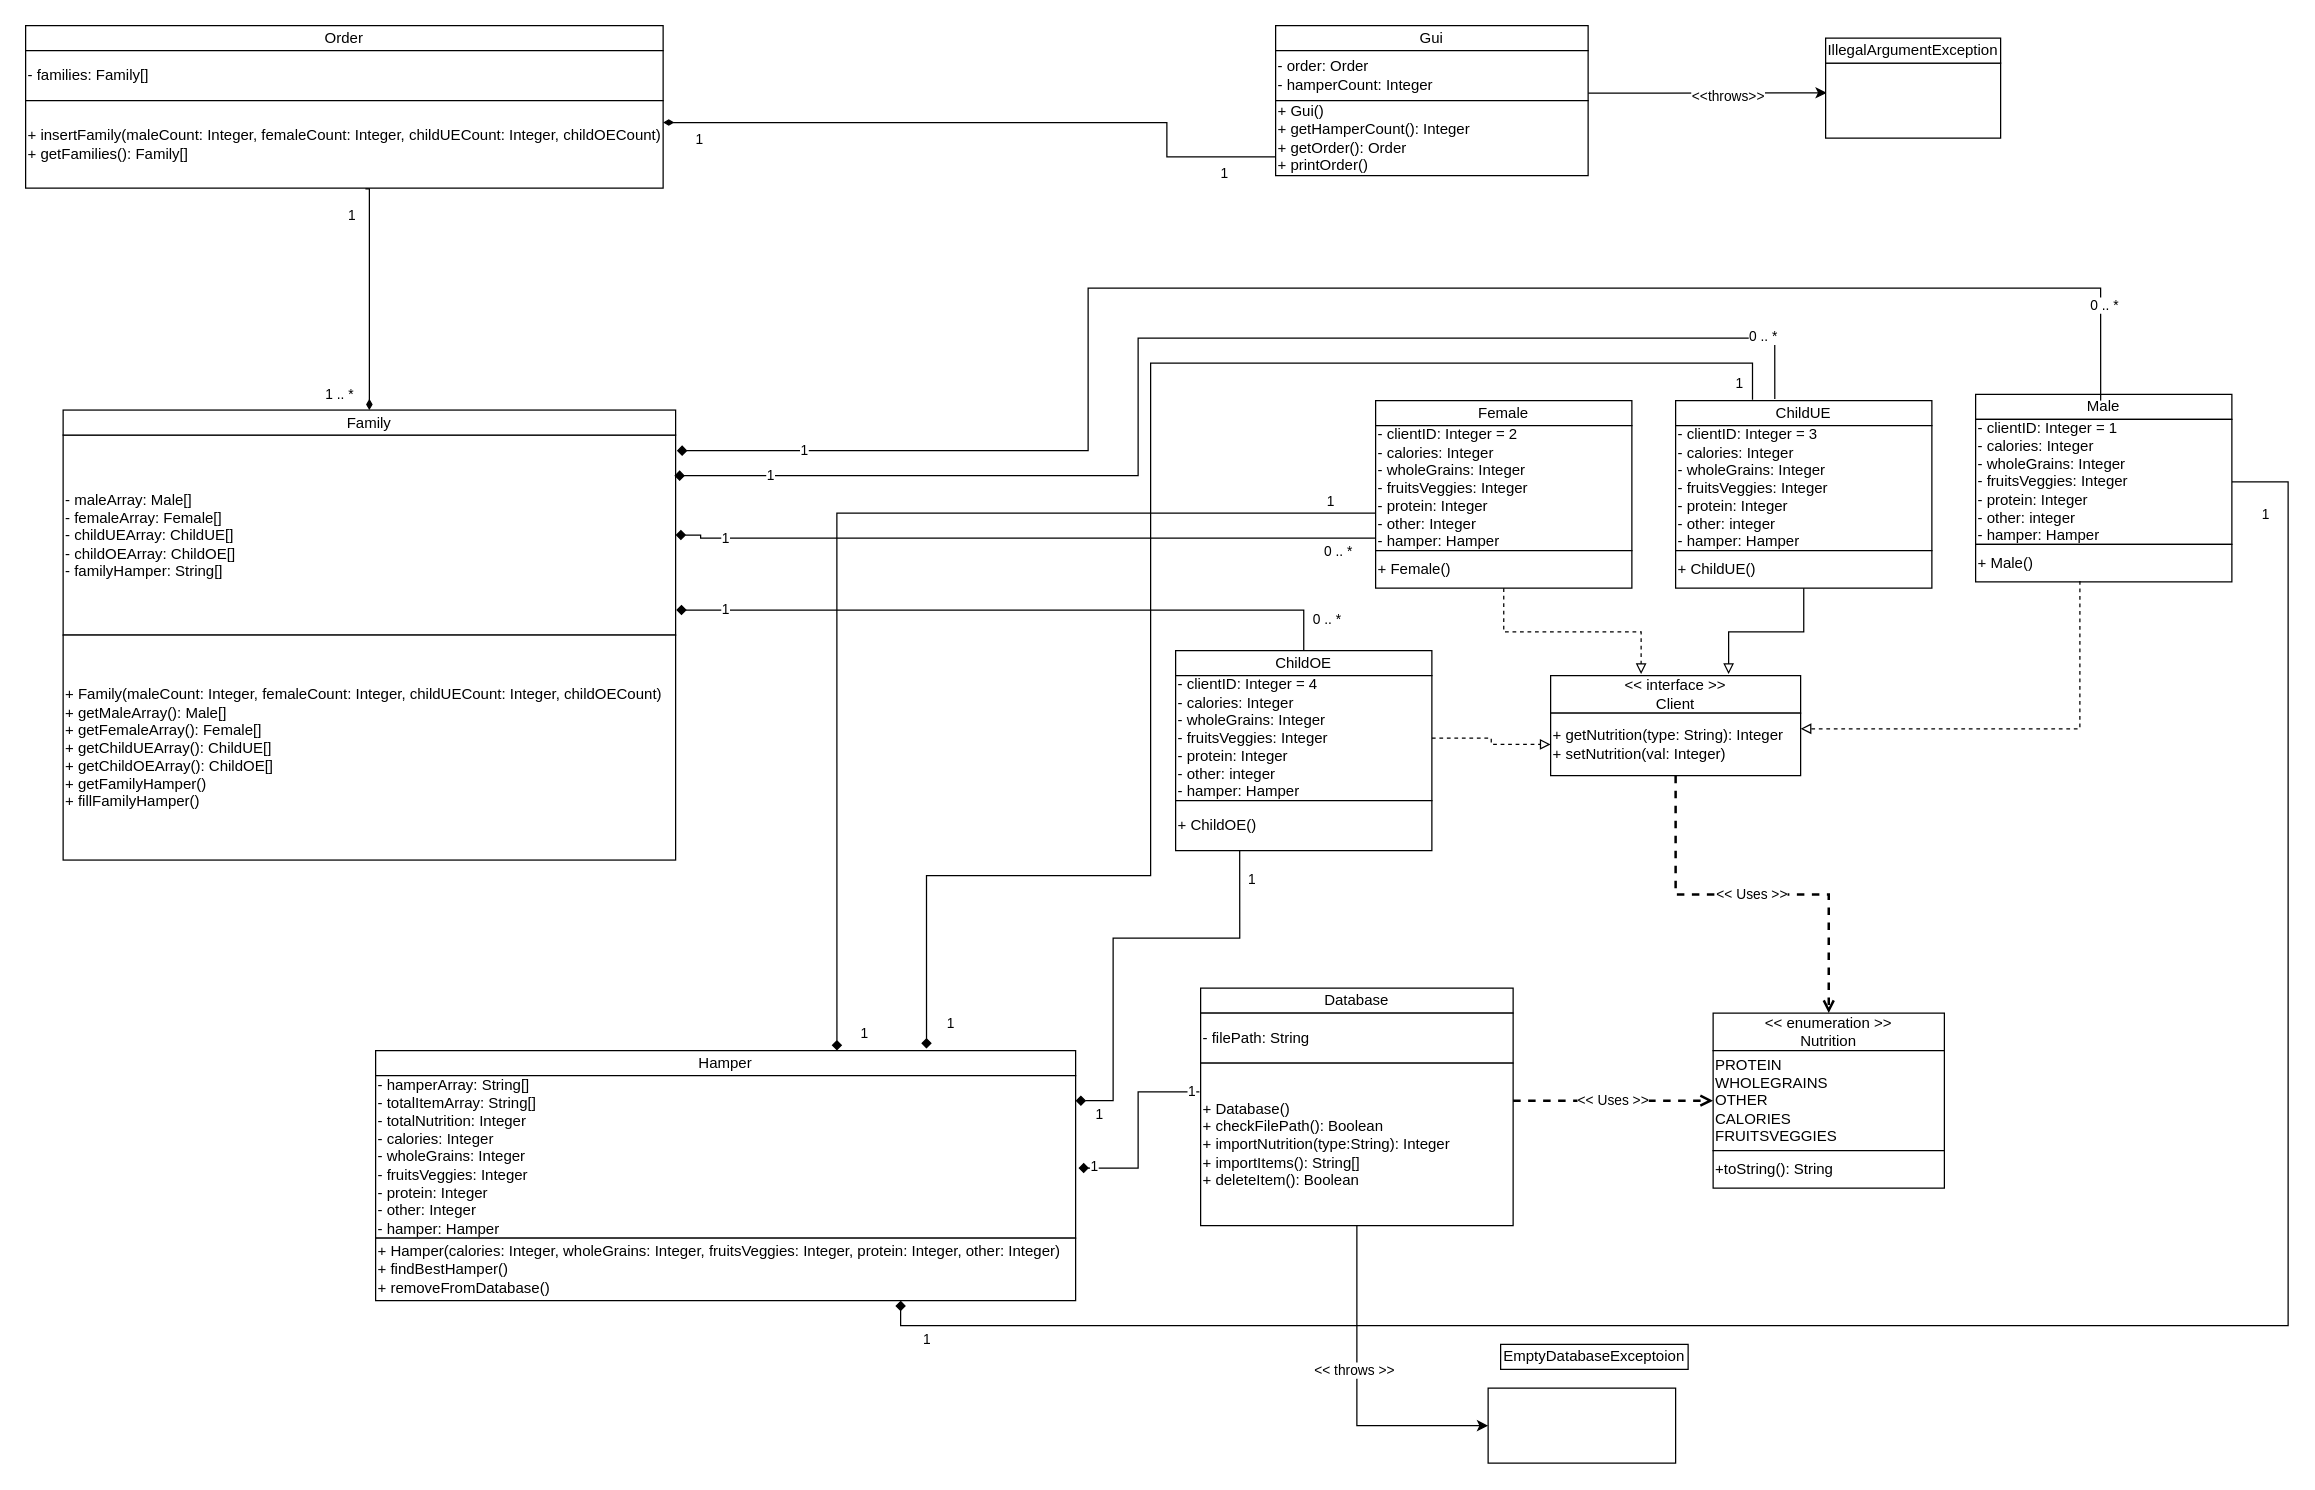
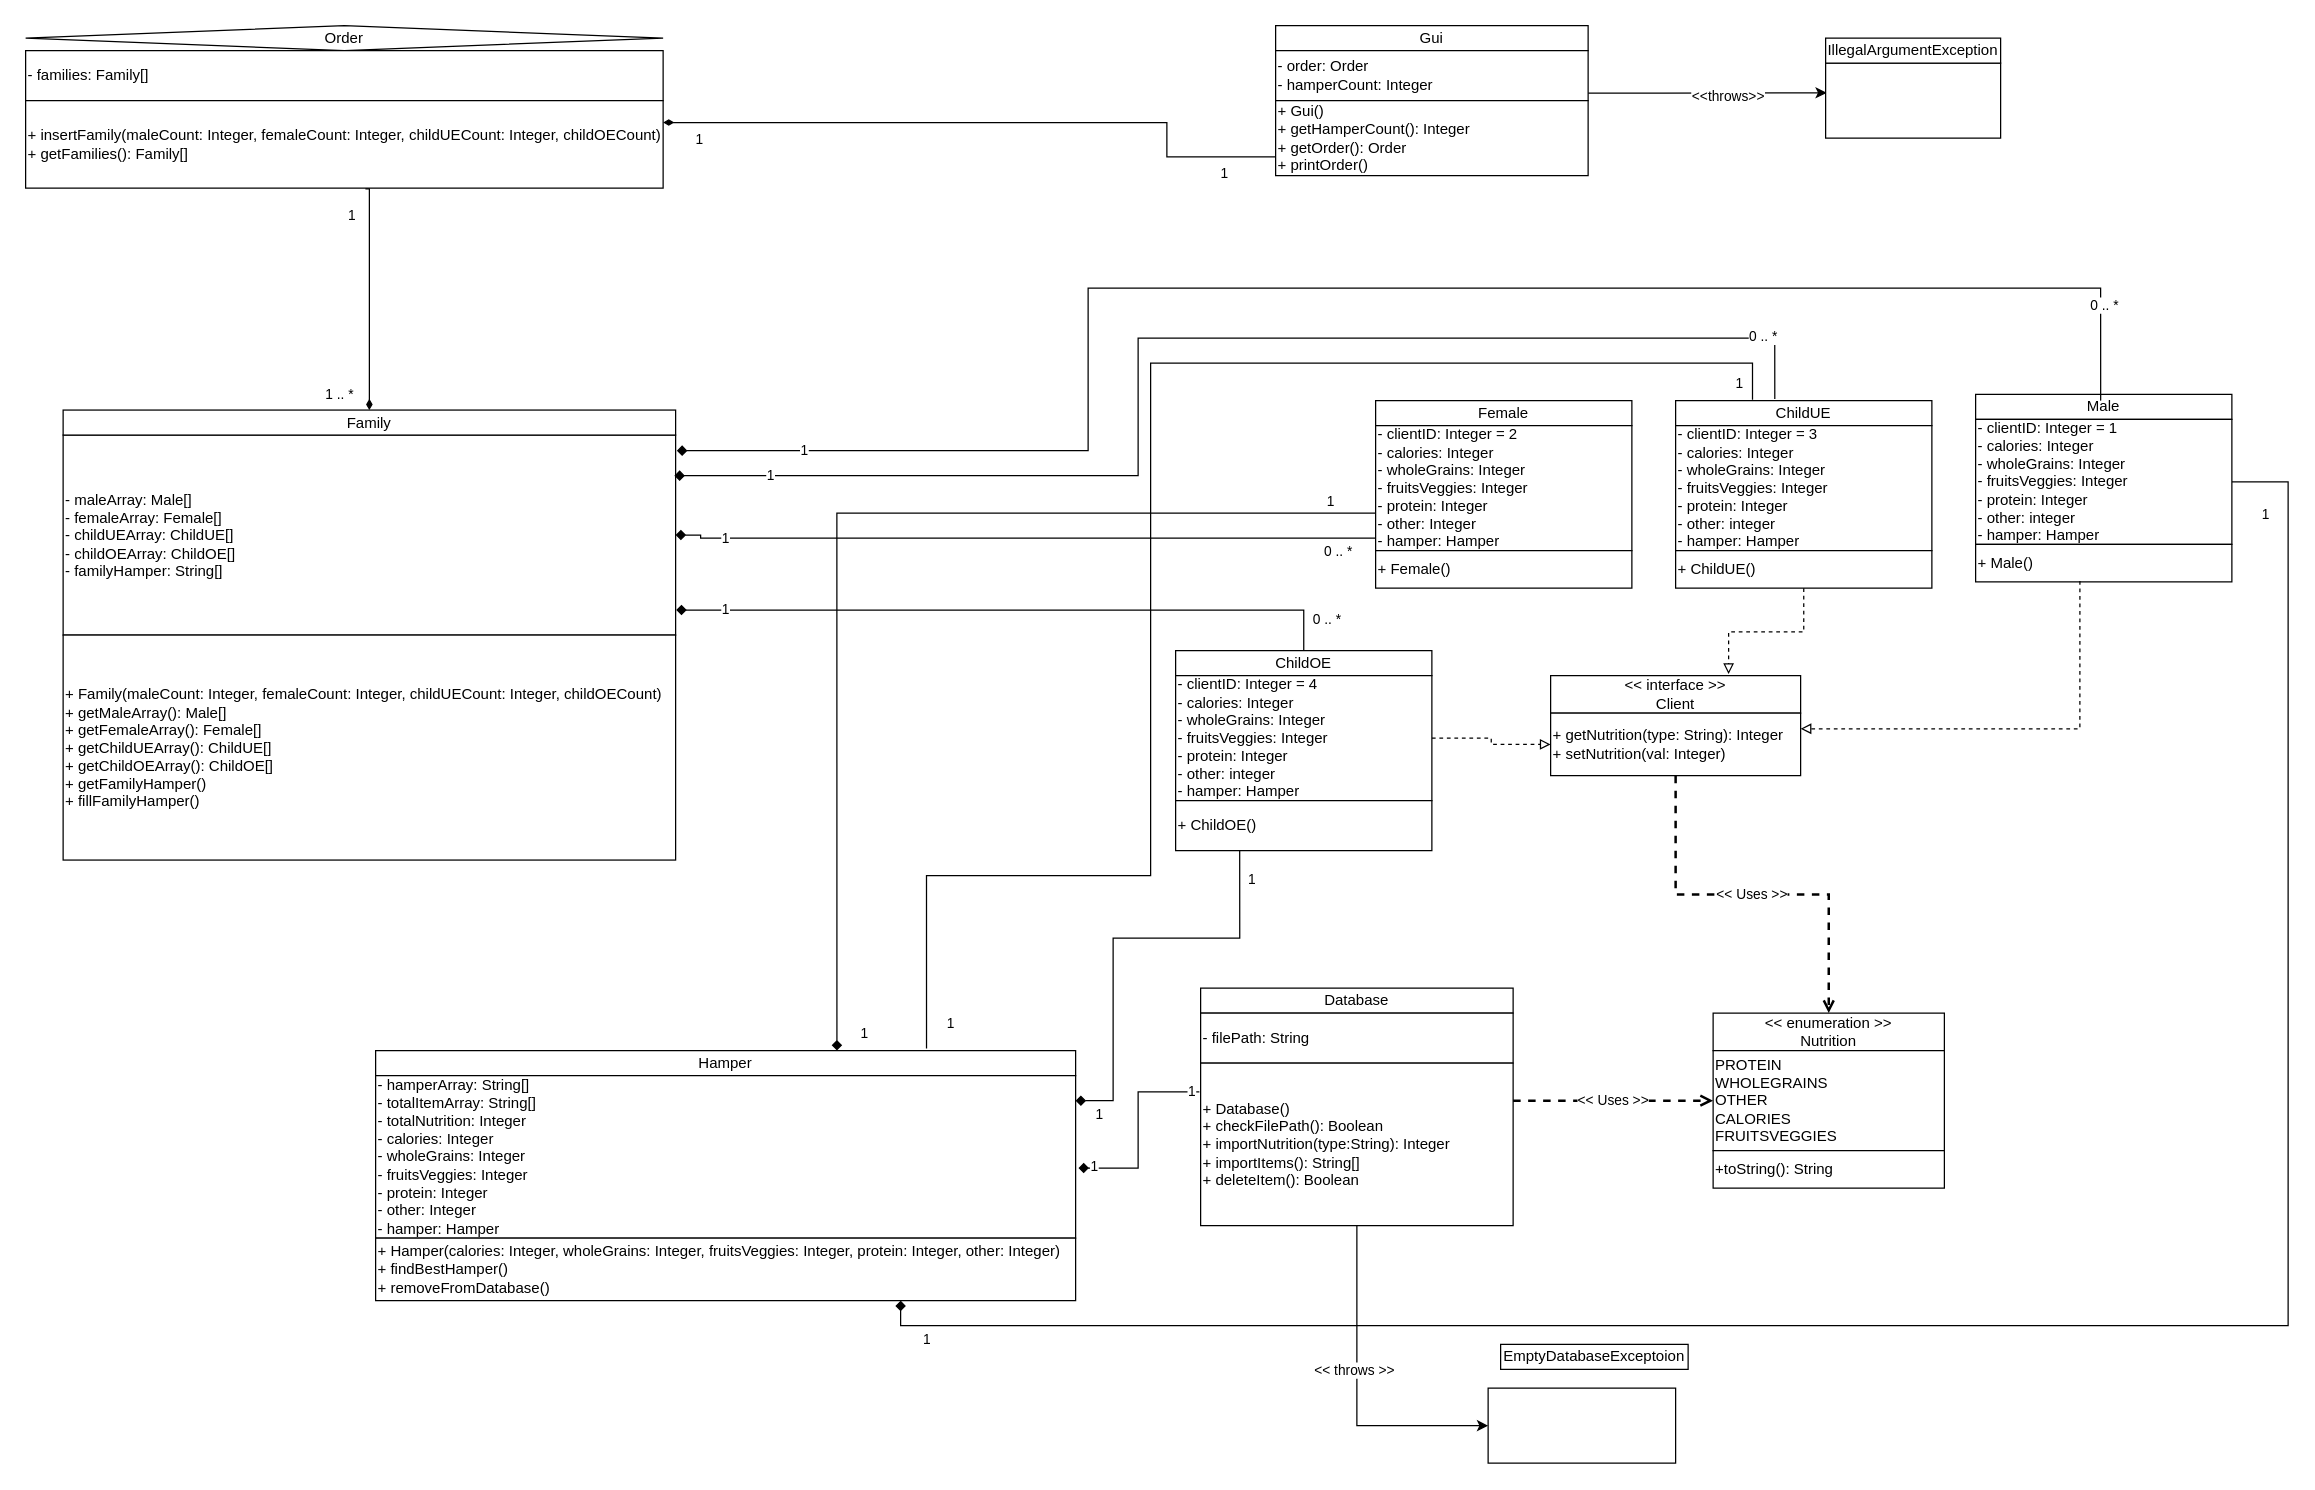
- <mxCell id="43" value="Order" style="rounded=0;whiteSpace=wrap;html=1;" parent="1" vertex="1"><mxGeometry x="20" y="20" width="510" height="20" as="geometry" /></mxCell>
+ <mxCell id="43" value="Order" style="rhombus;whiteSpace=wrap;html=1;" parent="1" vertex="1"><mxGeometry x="20" y="20" width="510" height="20" as="geometry" /></mxCell>
- <mxCell id="56" style="edgeStyle=orthogonalEdgeStyle;rounded=0;orthogonalLoop=1;jettySize=auto;html=1;entryX=0.362;entryY=-0.041;entryDx=0;entryDy=0;endArrow=block;endFill=0;dashed=1;exitX=0.5;exitY=1;exitDx=0;exitDy=0;entryPerimeter=0;" parent="1" source="19" target="36" edge="1"><mxGeometry relative="1" as="geometry"><mxPoint x="1170" y="495" as="sourcePoint" /><mxPoint x="1330" y="520" as="targetPoint" /></mxGeometry></mxCell>
- <mxCell id="57" style="edgeStyle=orthogonalEdgeStyle;rounded=0;orthogonalLoop=1;jettySize=auto;html=1;entryX=0.712;entryY=-0.041;entryDx=0;entryDy=0;endArrow=block;endFill=0;dashed=0;exitX=0.5;exitY=1;exitDx=0;exitDy=0;entryPerimeter=0;" parent="1" source="25" target="36" edge="1"><mxGeometry relative="1" as="geometry"><mxPoint x="1212.5" y="480" as="sourcePoint" /><mxPoint x="1350" y="550" as="targetPoint" /></mxGeometry></mxCell>
+ <mxCell id="57" style="edgeStyle=orthogonalEdgeStyle;rounded=0;orthogonalLoop=1;jettySize=auto;html=1;entryX=0.712;entryY=-0.041;entryDx=0;entryDy=0;endArrow=block;endFill=0;dashed=1;exitX=0.5;exitY=1;exitDx=0;exitDy=0;entryPerimeter=0;" parent="1" source="25" target="36" edge="1"><mxGeometry relative="1" as="geometry"><mxPoint x="1212.5" y="480" as="sourcePoint" /><mxPoint x="1350" y="550" as="targetPoint" /></mxGeometry></mxCell>
- <mxCell id="21" style="edgeStyle=orthogonalEdgeStyle;rounded=0;orthogonalLoop=1;jettySize=auto;html=1;endArrow=diamond;endFill=1;exitX=0.3;exitY=-0.04;exitDx=0;exitDy=0;exitPerimeter=0;entryX=0.787;entryY=-0.082;entryDx=0;entryDy=0;entryPerimeter=0;" edge="1" parent="1" source="20" target="33"><mxGeometry relative="1" as="geometry"><mxPoint x="741" y="830" as="targetPoint" /><Array as="points"><mxPoint x="1401" y="290" /><mxPoint x="920" y="290" /><mxPoint x="920" y="700" /><mxPoint x="741" y="700" /></Array></mxGeometry></mxCell>
+ <mxCell id="21" style="edgeStyle=orthogonalEdgeStyle;rounded=0;orthogonalLoop=1;jettySize=auto;html=1;endArrow=none;endFill=1;exitX=0.3;exitY=-0.04;exitDx=0;exitDy=0;exitPerimeter=0;entryX=0.787;entryY=-0.082;entryDx=0;entryDy=0;entryPerimeter=0;" edge="1" parent="1" source="20" target="33"><mxGeometry relative="1" as="geometry"><mxPoint x="741" y="830" as="targetPoint" /><Array as="points"><mxPoint x="1401" y="290" /><mxPoint x="920" y="290" /><mxPoint x="920" y="700" /><mxPoint x="741" y="700" /></Array></mxGeometry></mxCell>
